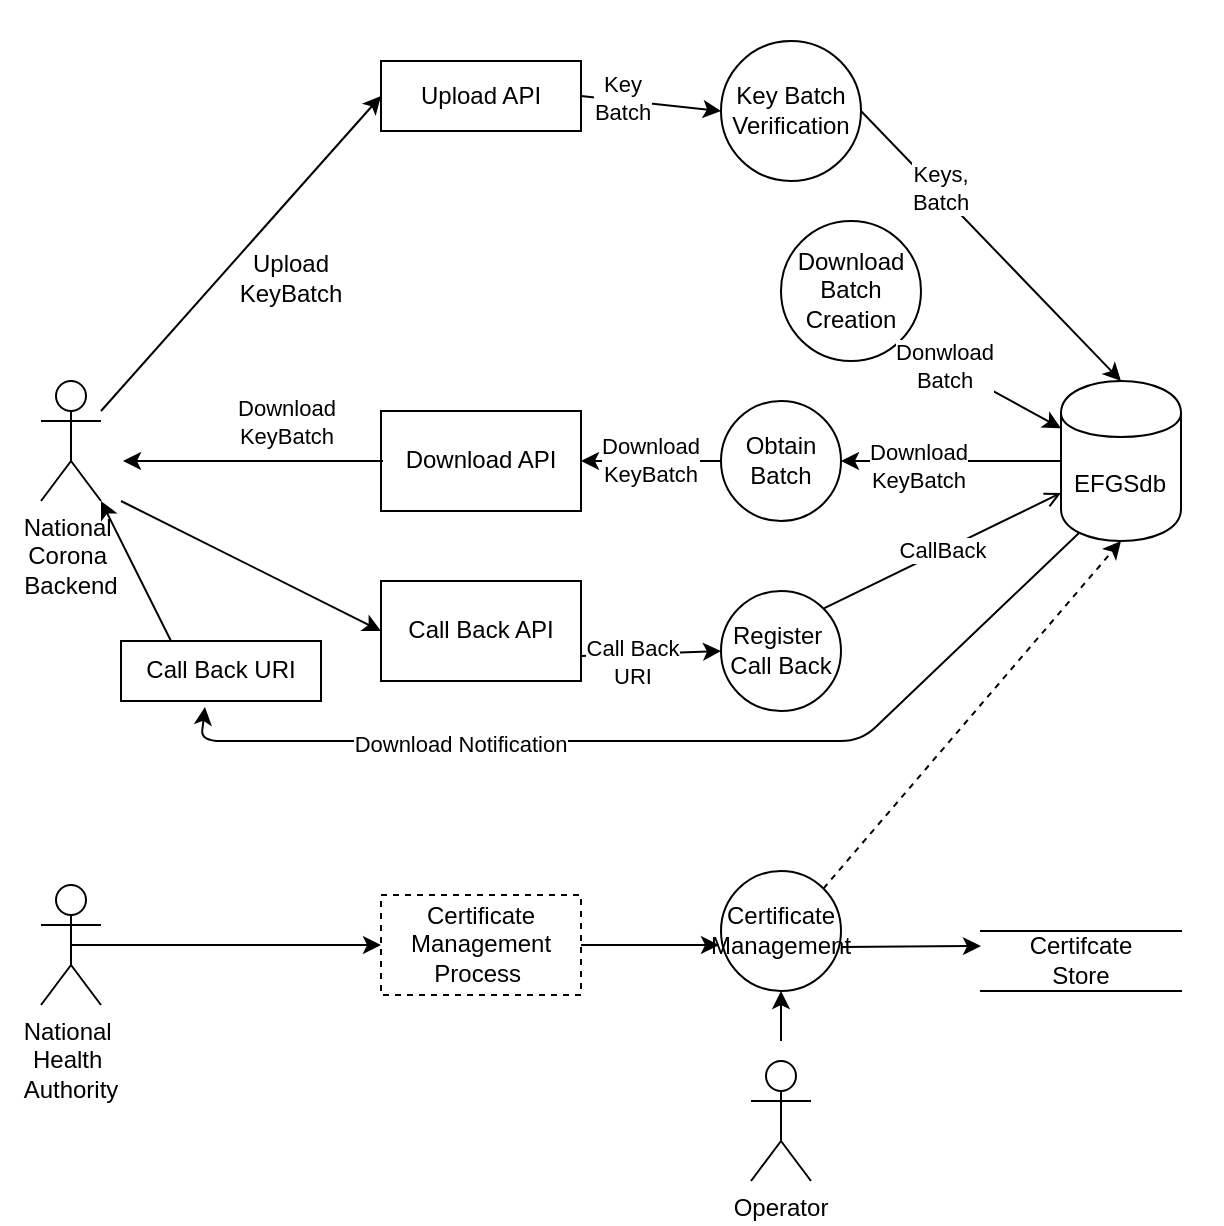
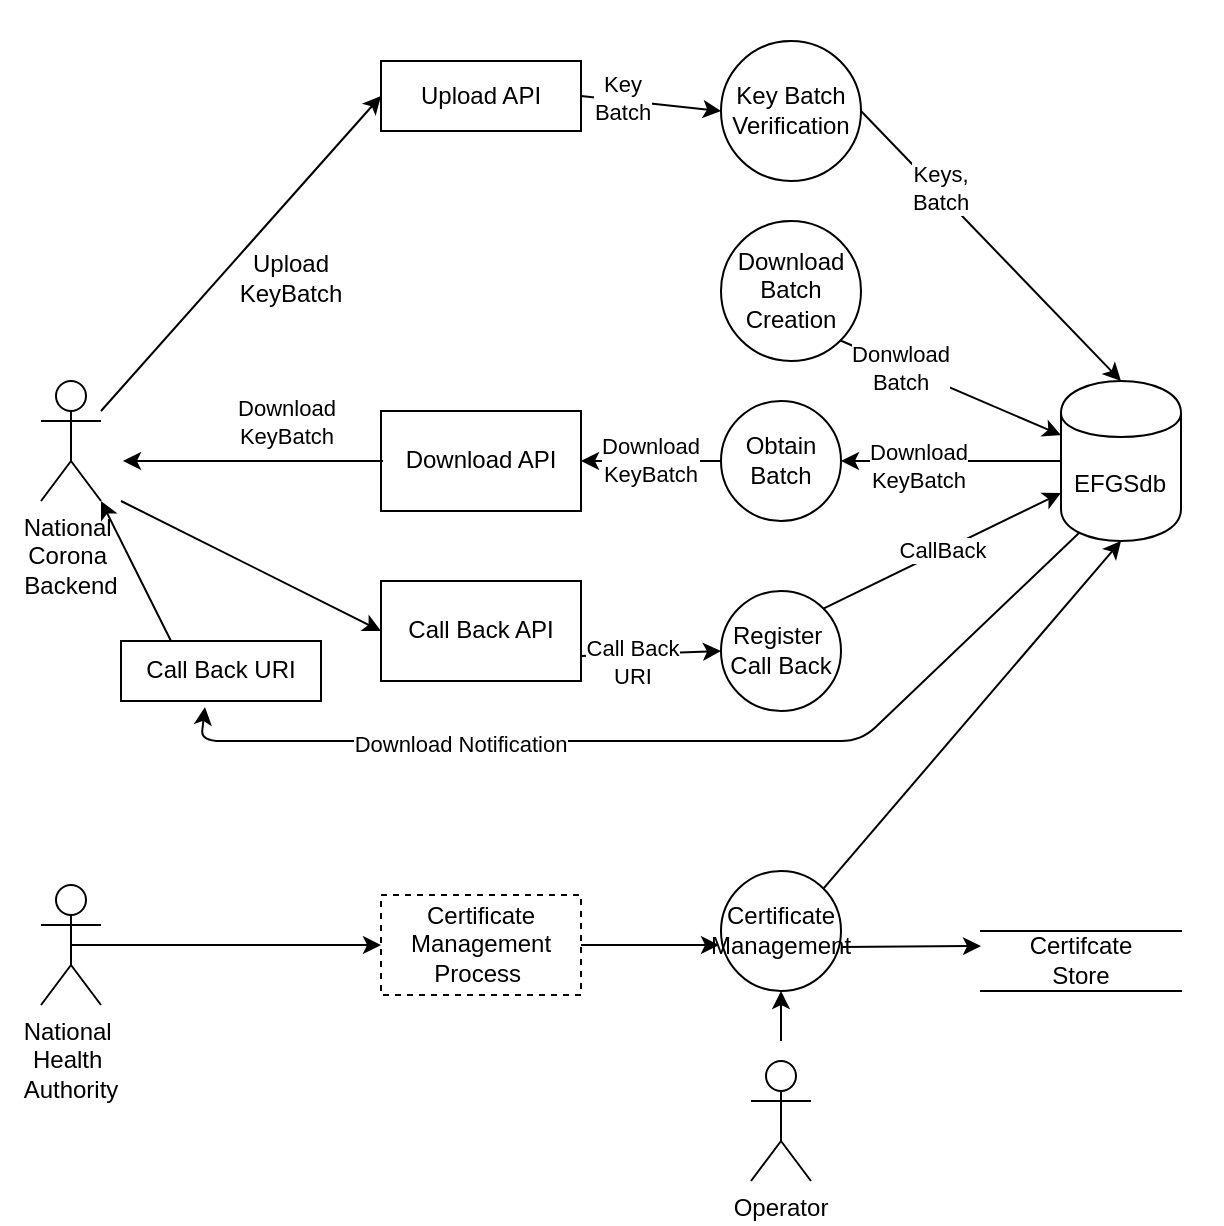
- <mxCell id="11" value="Download &lt;br&gt;Batch&lt;br&gt;Creation" style="shape=ellipse;html=1;dashed=0;whitespace=wrap;perimeter=ellipsePerimeter;" vertex="1" parent="1"><mxGeometry x="390" y="110" width="70" height="70" as="geometry" /></mxCell>
+ <mxCell id="11" value="Download &lt;br&gt;Batch&lt;br&gt;Creation" style="shape=ellipse;html=1;dashed=0;whitespace=wrap;perimeter=ellipsePerimeter;" vertex="1" parent="1"><mxGeometry x="360" y="110" width="70" height="70" as="geometry" /></mxCell>
- <mxCell id="19" value="CallBack" style="endArrow=open;html=1;entryX=0;entryY=0.7;entryDx=0;entryDy=0;exitX=1;exitY=0;exitDx=0;exitDy=0;" edge="1" parent="1" source="18" target="5"><mxGeometry width="50" height="50" relative="1" as="geometry"><mxPoint x="280" y="330" as="sourcePoint" /><mxPoint x="330" y="280" as="targetPoint" /></mxGeometry></mxCell>
+ <mxCell id="19" value="CallBack" style="endArrow=classic;html=1;entryX=0;entryY=0.7;entryDx=0;entryDy=0;exitX=1;exitY=0;exitDx=0;exitDy=0;" edge="1" parent="1" source="18" target="5"><mxGeometry width="50" height="50" relative="1" as="geometry"><mxPoint x="280" y="330" as="sourcePoint" /><mxPoint x="330" y="280" as="targetPoint" /></mxGeometry></mxCell>
- <mxCell id="25" value="" style="endArrow=classic;html=1;entryX=0.5;entryY=1;entryDx=0;entryDy=0;exitX=1;exitY=0;exitDx=0;exitDy=0;dashed=1;" edge="1" parent="1" source="24" target="5"><mxGeometry width="50" height="50" relative="1" as="geometry"><mxPoint x="280" y="330" as="sourcePoint" /><mxPoint x="330" y="280" as="targetPoint" /></mxGeometry></mxCell>
+ <mxCell id="25" value="" style="endArrow=classic;html=1;entryX=0.5;entryY=1;entryDx=0;entryDy=0;exitX=1;exitY=0;exitDx=0;exitDy=0;" edge="1" parent="1" source="24" target="5"><mxGeometry width="50" height="50" relative="1" as="geometry"><mxPoint x="280" y="330" as="sourcePoint" /><mxPoint x="330" y="280" as="targetPoint" /></mxGeometry></mxCell>
